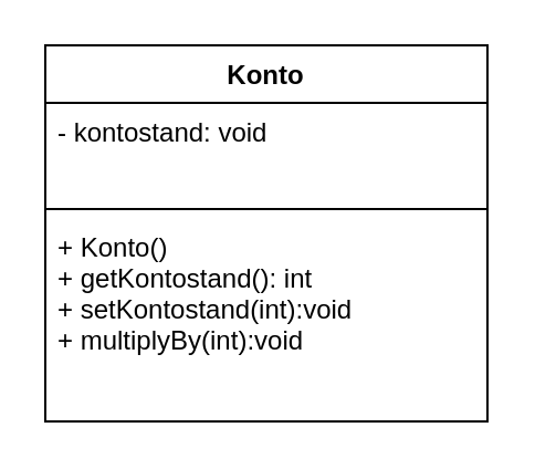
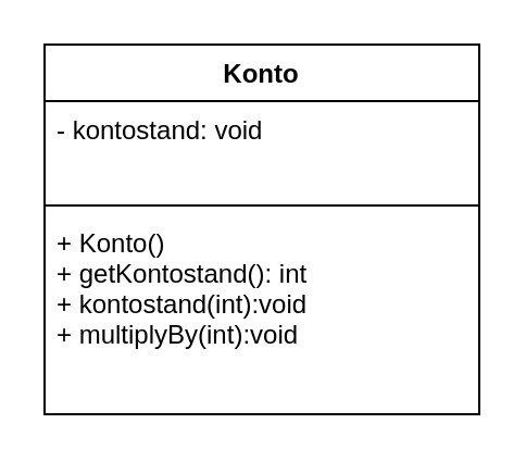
- <mxCell id="5" value="+ Konto()&#10;+ getKontostand(): int&#10;+ setKontostand(int):void&#10;+ multiplyBy(int):void" style="text;strokeColor=none;fillColor=none;align=left;verticalAlign=top;spacingLeft=4;spacingRight=4;overflow=hidden;rotatable=0;points=[[0,0.5],[1,0.5]];portConstraint=eastwest;" vertex="1" parent="2"><mxGeometry y="78" width="200" height="92" as="geometry" /></mxCell>
+ <mxCell id="5" value="+ Konto()&#10;+ getKontostand(): int&#10;+ kontostand(int):void&#10;+ multiplyBy(int):void" style="text;strokeColor=none;fillColor=none;align=left;verticalAlign=top;spacingLeft=4;spacingRight=4;overflow=hidden;rotatable=0;points=[[0,0.5],[1,0.5]];portConstraint=eastwest;" vertex="1" parent="2"><mxGeometry y="78" width="200" height="92" as="geometry" /></mxCell>
